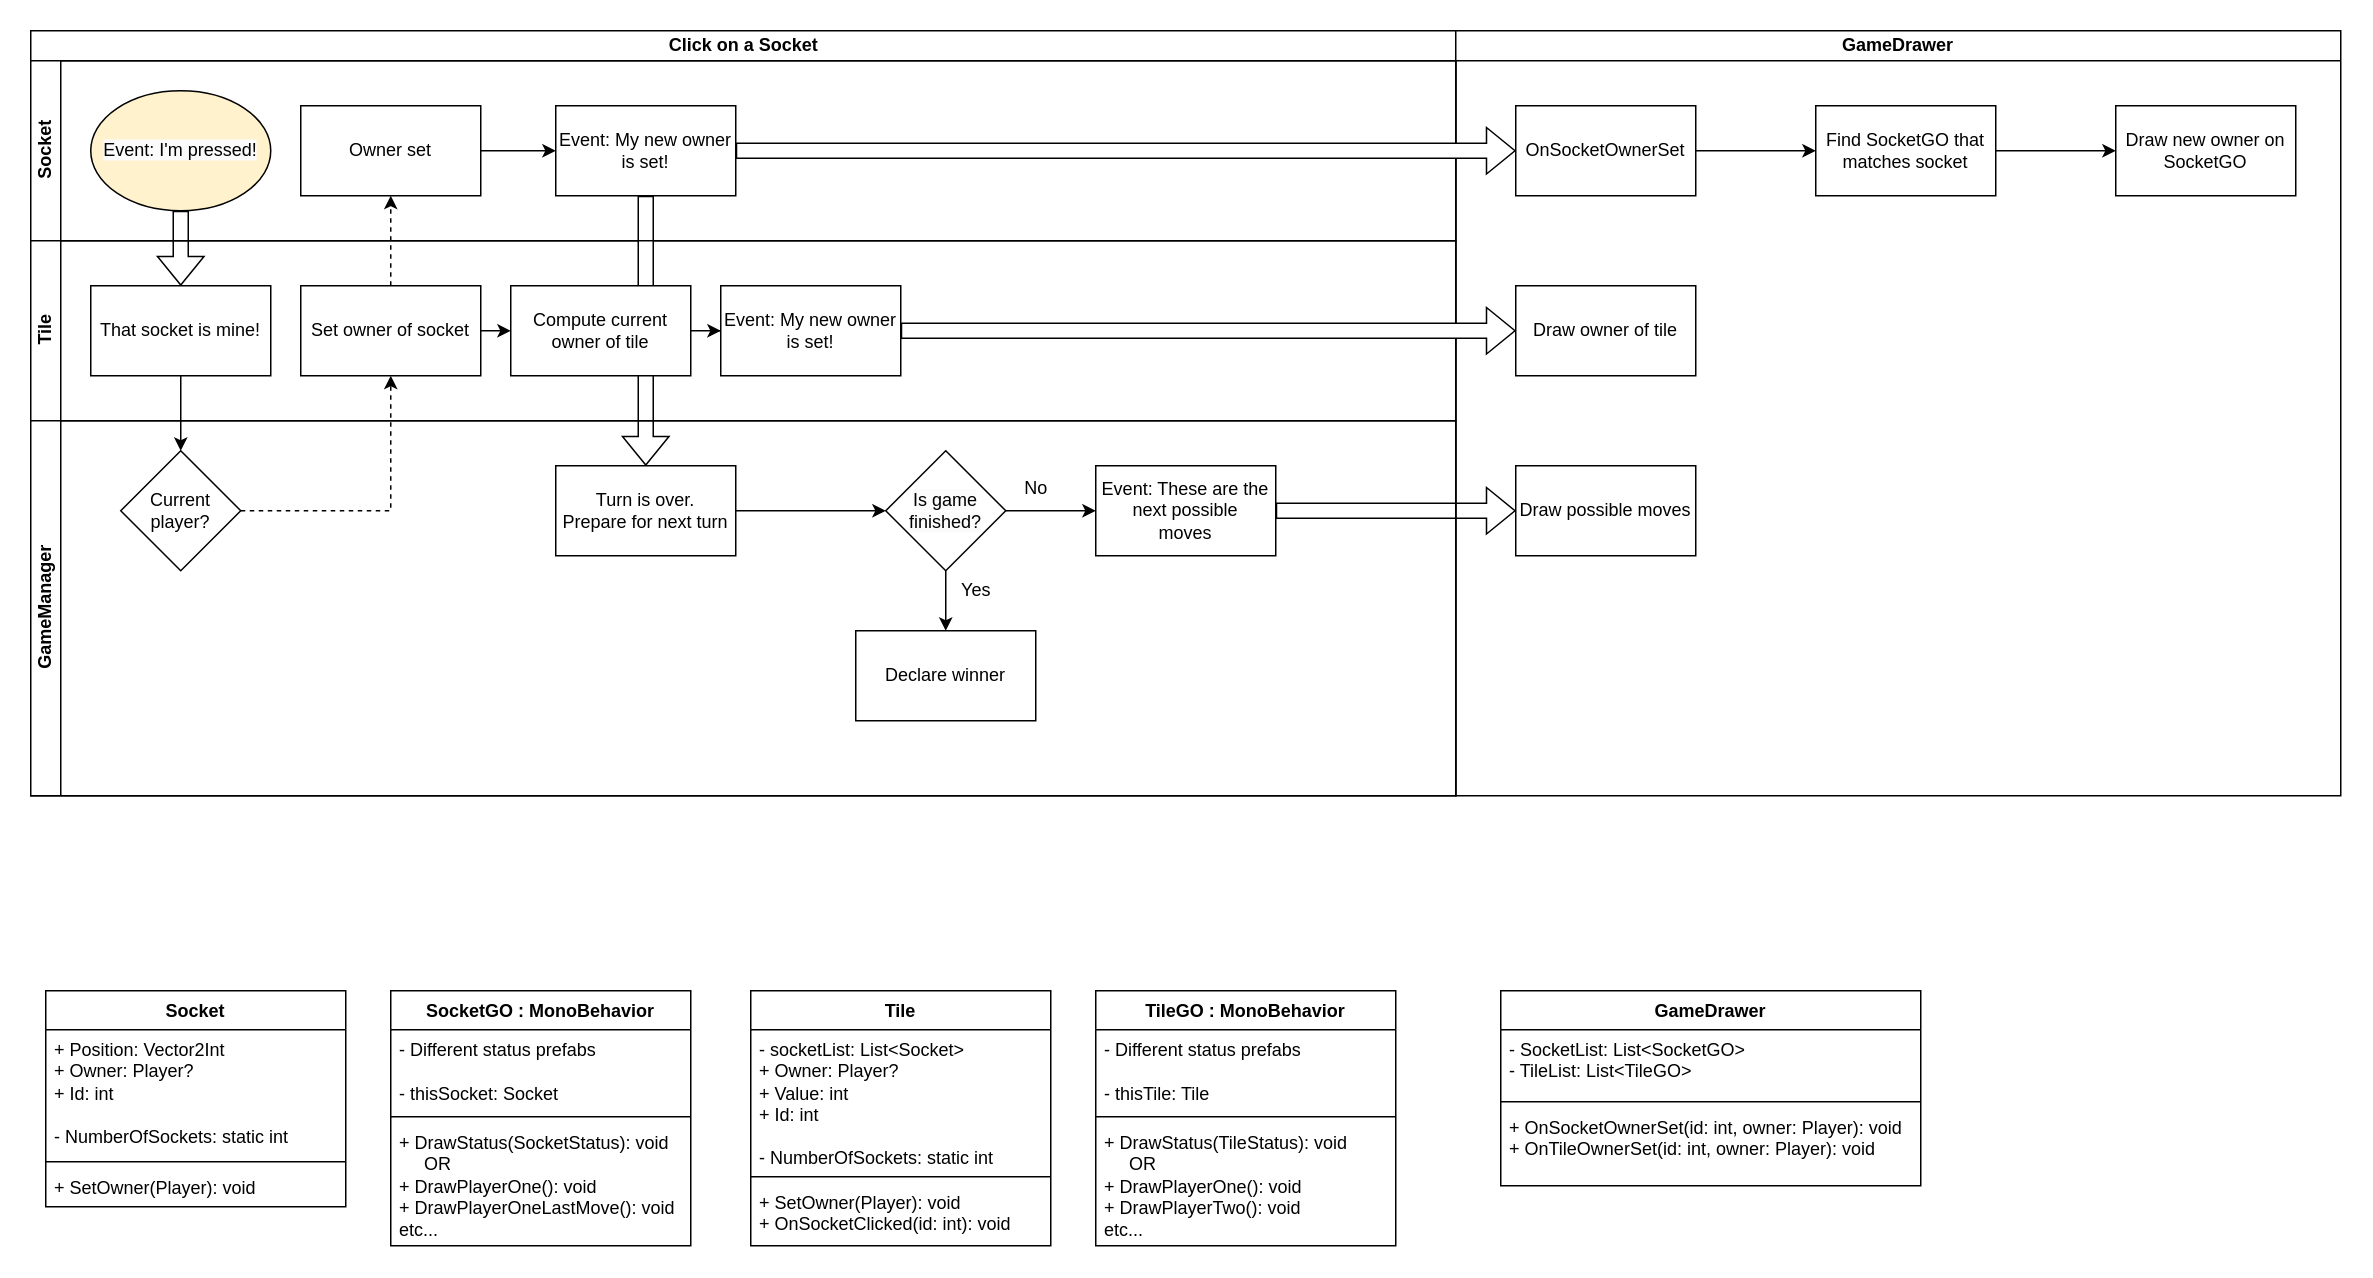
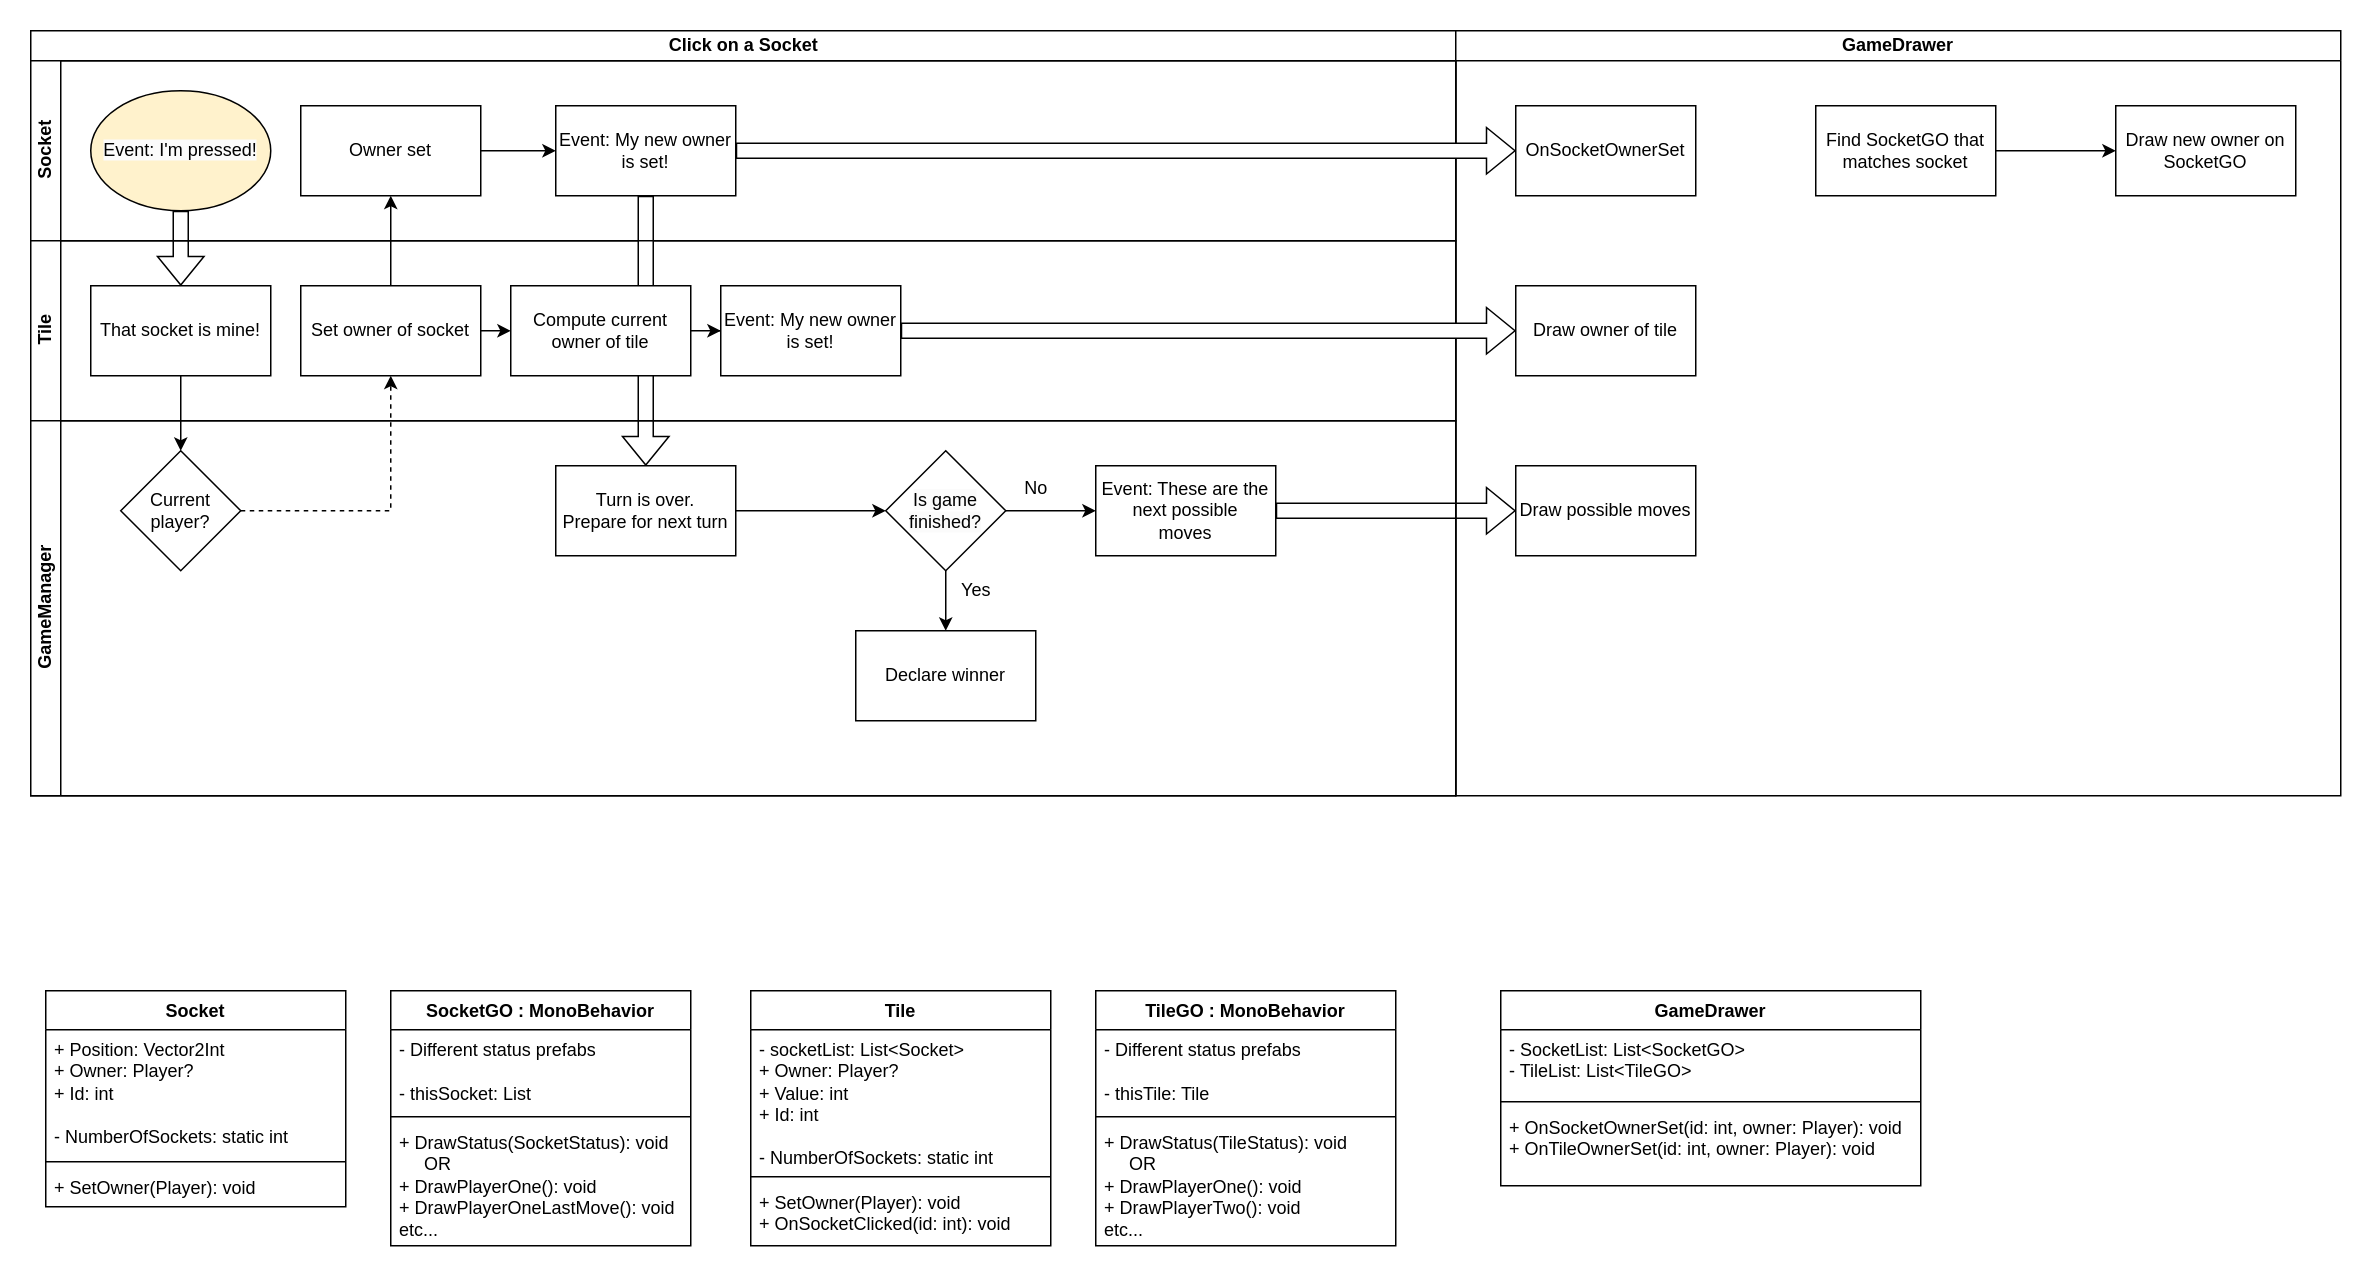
- <mxCell id="31" value="" style="edgeStyle=orthogonalEdgeStyle;rounded=0;orthogonalLoop=1;jettySize=auto;html=1;" parent="30" source="32" target="35" edge="1"><mxGeometry relative="1" as="geometry" /></mxCell>
- <mxCell id="27" value="" style="endArrow=classic;html=1;rounded=0;exitX=0.5;exitY=0;exitDx=0;exitDy=0;entryX=0.5;entryY=1;entryDx=0;entryDy=0;dashed=1;" parent="2" source="11" target="4" edge="1"><mxGeometry width="50" height="50" relative="1" as="geometry"><mxPoint x="250" y="150" as="sourcePoint" /><mxPoint x="300" y="120" as="targetPoint" /></mxGeometry></mxCell>
+ <mxCell id="27" value="" style="endArrow=classic;html=1;rounded=0;exitX=0.5;exitY=0;exitDx=0;exitDy=0;entryX=0.5;entryY=1;entryDx=0;entryDy=0;" parent="2" source="11" target="4" edge="1"><mxGeometry width="50" height="50" relative="1" as="geometry"><mxPoint x="250" y="150" as="sourcePoint" /><mxPoint x="300" y="120" as="targetPoint" /></mxGeometry></mxCell>
- <mxCell id="45" value="- Different status prefabs&lt;br&gt;&lt;br&gt;- thisSocket: Socket" style="text;strokeColor=none;fillColor=none;align=left;verticalAlign=top;spacingLeft=4;spacingRight=4;overflow=hidden;rotatable=0;points=[[0,0.5],[1,0.5]];portConstraint=eastwest;whiteSpace=wrap;html=1;" parent="44" vertex="1"><mxGeometry y="26" width="200" height="54" as="geometry" /></mxCell>
+ <mxCell id="45" value="- Different status prefabs&lt;br&gt;&lt;br&gt;- thisSocket: List" style="text;strokeColor=none;fillColor=none;align=left;verticalAlign=top;spacingLeft=4;spacingRight=4;overflow=hidden;rotatable=0;points=[[0,0.5],[1,0.5]];portConstraint=eastwest;whiteSpace=wrap;html=1;" parent="44" vertex="1"><mxGeometry y="26" width="200" height="54" as="geometry" /></mxCell>
